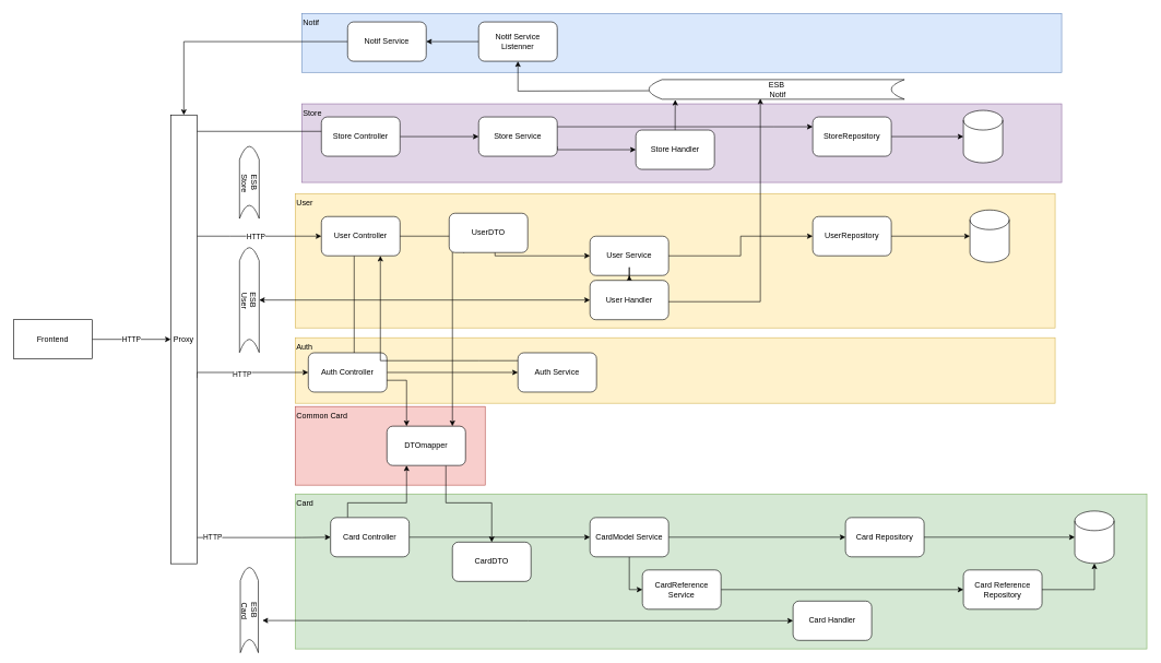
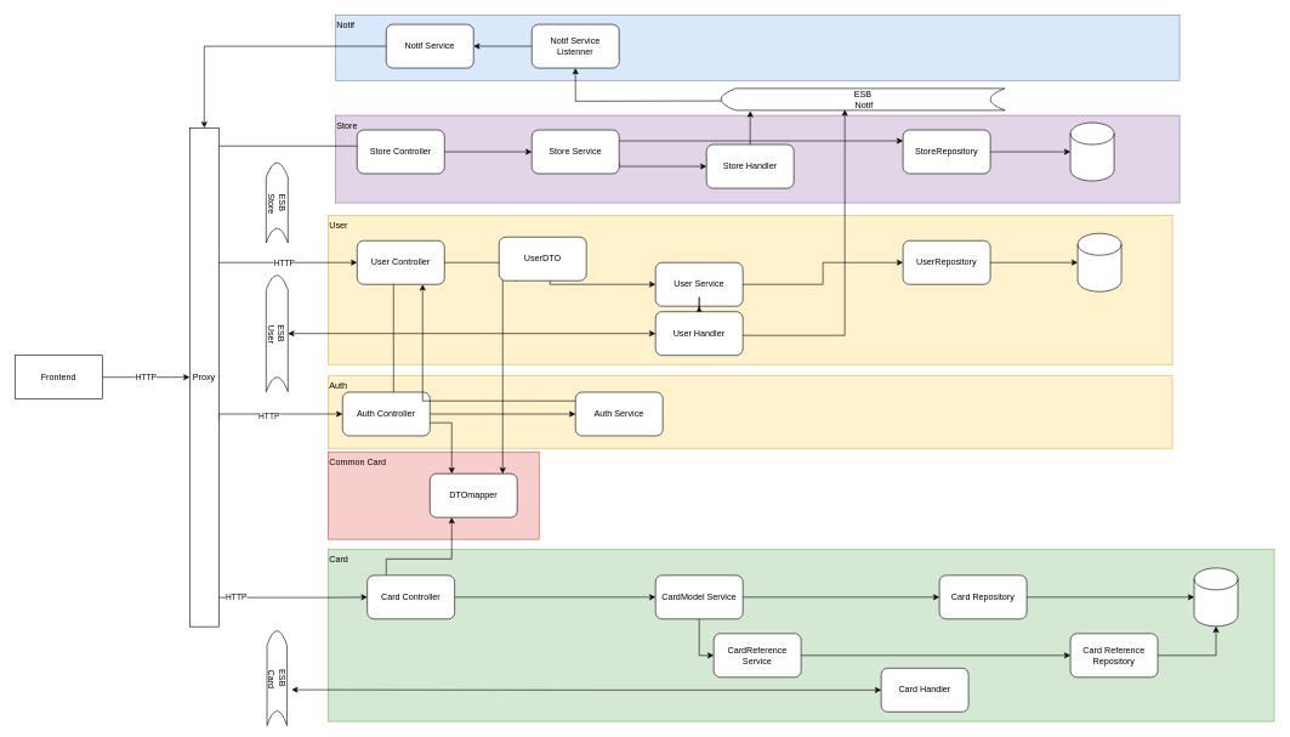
- <mxCell id="32" style="edgeStyle=orthogonalEdgeStyle;rounded=0;orthogonalLoop=1;jettySize=auto;html=1;entryX=0.5;entryY=0;entryDx=0;entryDy=0;exitX=0.75;exitY=1;exitDx=0;exitDy=0;" parent="1" source="33" target="68" edge="1"><mxGeometry relative="1" as="geometry"><Array as="points"><mxPoint x="680" y="767" /><mxPoint x="750" y="767" /></Array><mxPoint x="690.053" y="914.5" as="targetPoint" /></mxGeometry></mxCell>
- <mxCell id="68" value="&lt;div&gt;CardDTO&lt;br&gt;&lt;/div&gt;" style="rounded=1;whiteSpace=wrap;html=1;" vertex="1" parent="1"><mxGeometry x="690" y="827" width="120" height="60" as="geometry" /></mxCell>
